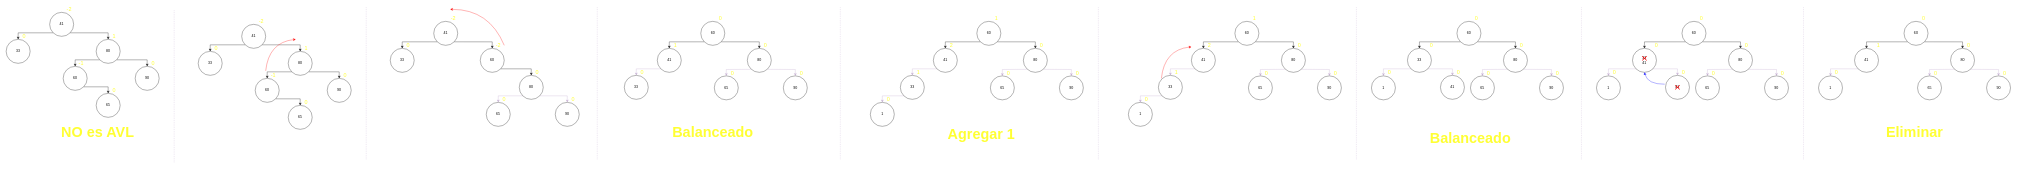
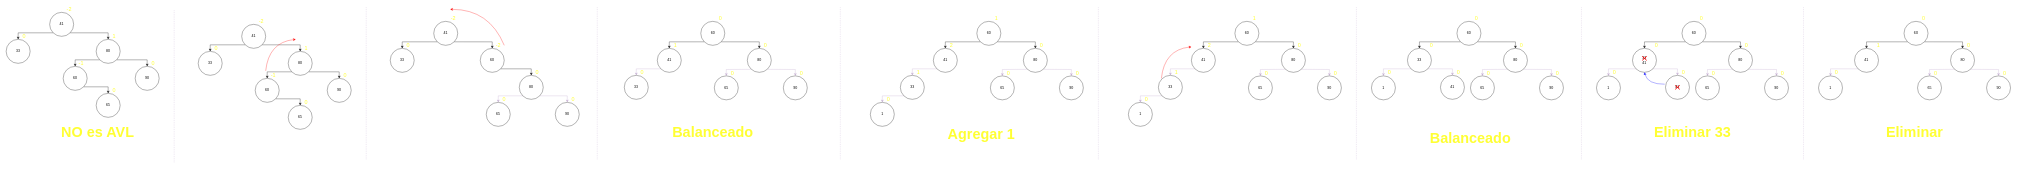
+ <mxCell id="164" value="&lt;h1&gt;&lt;font style=&quot;font-size: 48px&quot; color=&quot;#ffff33&quot;&gt;Eliminar 33&lt;/font&gt;&lt;/h1&gt;" style="text;html=1;strokeColor=none;fillColor=none;align=center;verticalAlign=middle;whiteSpace=wrap;rounded=0;" vertex="1" parent="1"><mxGeometry x="5510" y="430" width="260" height="20" as="geometry" /></mxCell>
